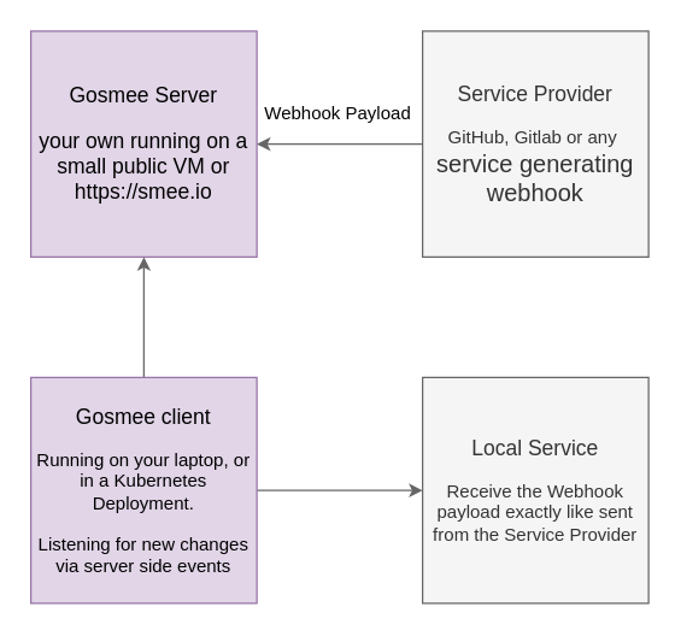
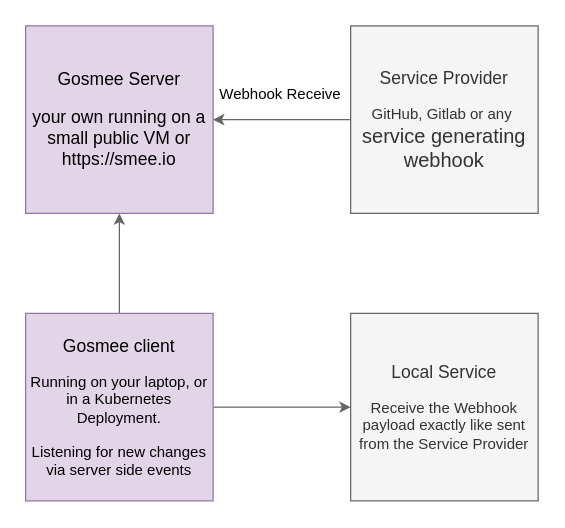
- <mxCell id="5" value="Webhook Payload" style="text;html=1;strokeColor=none;fillColor=none;align=center;verticalAlign=middle;whiteSpace=wrap;rounded=0;" parent="1" vertex="1"><mxGeometry x="173.5" y="60" width="100" height="30" as="geometry" /></mxCell>
+ <mxCell id="5" value="Webhook Receive" style="text;html=1;strokeColor=none;fillColor=none;align=center;verticalAlign=middle;whiteSpace=wrap;rounded=0;" parent="1" vertex="1"><mxGeometry x="173.5" y="60" width="100" height="30" as="geometry" /></mxCell>
